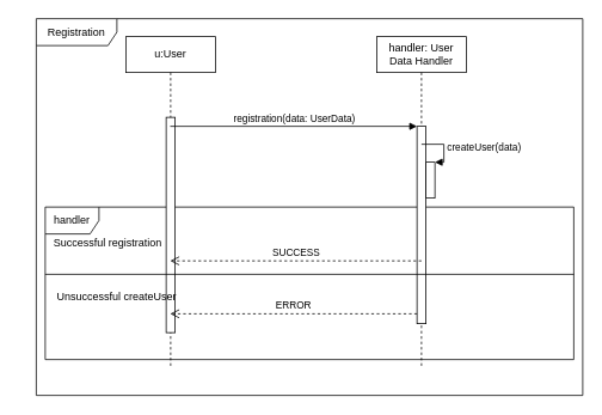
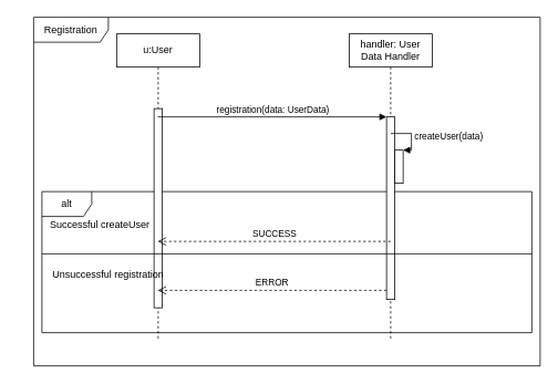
- <mxCell id="3" value="handler" style="shape=umlFrame;whiteSpace=wrap;html=1;" parent="1" vertex="1"><mxGeometry x="50" y="230" width="590" height="170" as="geometry" /></mxCell>
+ <mxCell id="3" value="alt" style="shape=umlFrame;whiteSpace=wrap;html=1;" parent="1" vertex="1"><mxGeometry x="50" y="230" width="590" height="170" as="geometry" /></mxCell>
- <mxCell id="14" value="Successful registration" style="text;html=1;strokeColor=none;fillColor=none;align=center;verticalAlign=middle;whiteSpace=wrap;rounded=0;" vertex="1" parent="1"><mxGeometry x="20" y="260" width="200" height="20" as="geometry" /></mxCell>
+ <mxCell id="14" value="Successful createUser" style="text;html=1;strokeColor=none;fillColor=none;align=center;verticalAlign=middle;whiteSpace=wrap;rounded=0;" vertex="1" parent="1"><mxGeometry x="20" y="260" width="200" height="20" as="geometry" /></mxCell>
- <mxCell id="15" value="Unsuccessful createUser" style="text;html=1;strokeColor=none;fillColor=none;align=center;verticalAlign=middle;whiteSpace=wrap;rounded=0;" vertex="1" parent="1"><mxGeometry x="50" y="320" width="160" height="20" as="geometry" /></mxCell>
+ <mxCell id="15" value="Unsuccessful registration" style="text;html=1;strokeColor=none;fillColor=none;align=center;verticalAlign=middle;whiteSpace=wrap;rounded=0;" vertex="1" parent="1"><mxGeometry x="50" y="320" width="160" height="20" as="geometry" /></mxCell>
